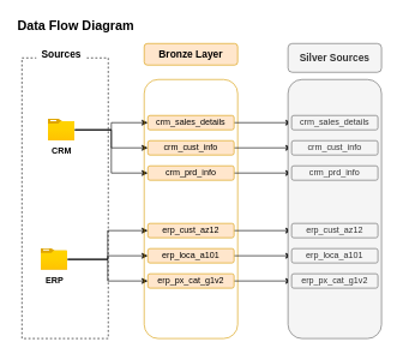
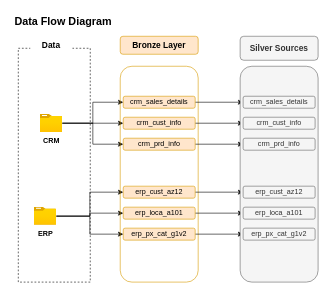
- <mxCell id="4" value="&lt;font style=&quot;font-size: 14px;&quot;&gt;&lt;b&gt;Sources&lt;/b&gt;&lt;/font&gt;" style="text;html=1;align=center;verticalAlign=middle;whiteSpace=wrap;rounded=0;fillColor=default;" parent="1" vertex="1"><mxGeometry x="50" y="60" width="70" height="30" as="geometry" /></mxCell>
+ <mxCell id="4" value="&lt;font style=&quot;font-size: 14px;&quot;&gt;&lt;b&gt;Data&lt;/b&gt;&lt;/font&gt;" style="text;html=1;align=center;verticalAlign=middle;whiteSpace=wrap;rounded=0;fillColor=default;" parent="1" vertex="1"><mxGeometry x="50" y="60" width="70" height="30" as="geometry" /></mxCell>
- <mxCell id="8" value="&lt;b&gt;CRM&lt;/b&gt;" style="image;aspect=fixed;html=1;points=[];align=center;fontSize=12;image=img/lib/azure2/general/Folder_Blank.svg;" parent="1" vertex="1"><mxGeometry x="66.52" y="165" width="36.96" height="30" as="geometry" /></mxCell>
+ <mxCell id="8" value="&lt;b&gt;CRM&lt;/b&gt;" style="image;aspect=fixed;html=1;points=[];align=center;fontSize=12;image=img/lib/azure2/general/Folder_Blank.svg;" parent="1" vertex="1"><mxGeometry x="66.52" y="190" width="36.96" height="30" as="geometry" /></mxCell>
